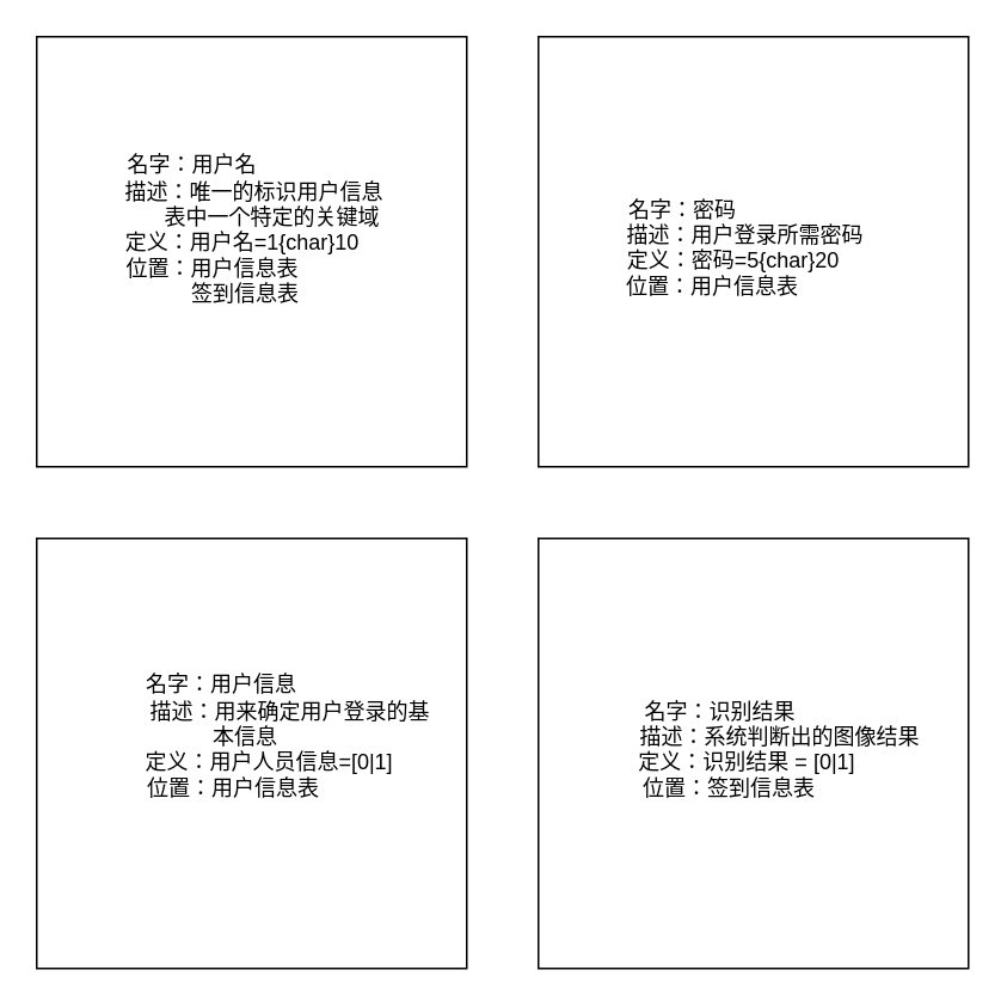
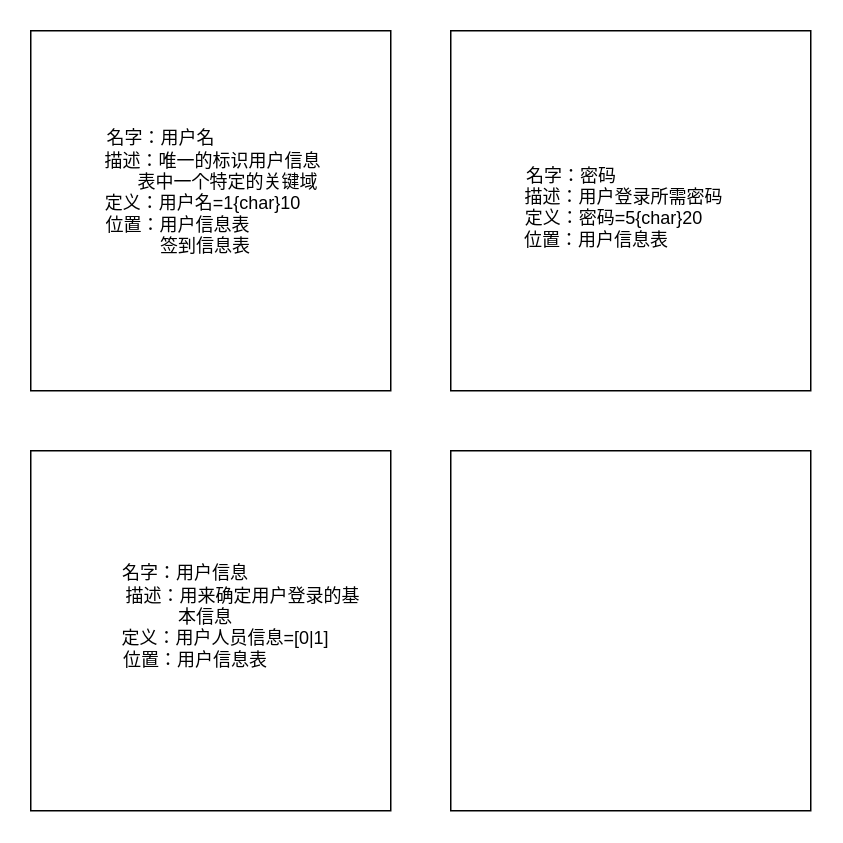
- <mxCell id="9" value="名字：识别结果&amp;nbsp; &amp;nbsp; &amp;nbsp; &amp;nbsp; &amp;nbsp; &amp;nbsp;&lt;div&gt;&amp;nbsp; &amp;nbsp; &amp;nbsp; &amp;nbsp; &amp;nbsp;描述：系统判断出的图像结果&lt;/div&gt;&lt;div&gt;&amp;nbsp; &amp;nbsp; &amp;nbsp;定义：识别结果 = [0|1]&amp;nbsp; &amp;nbsp; &amp;nbsp; &amp;nbsp;&lt;/div&gt;&lt;div&gt;位置：签到信息表&amp;nbsp; &amp;nbsp; &amp;nbsp; &amp;nbsp;&amp;nbsp;&lt;/div&gt;&lt;div&gt;&lt;br&gt;&lt;/div&gt;" style="text;html=1;align=center;verticalAlign=middle;whiteSpace=wrap;rounded=0;" vertex="1" parent="1"><mxGeometry x="325" y="330" width="190" height="190" as="geometry" /></mxCell>
